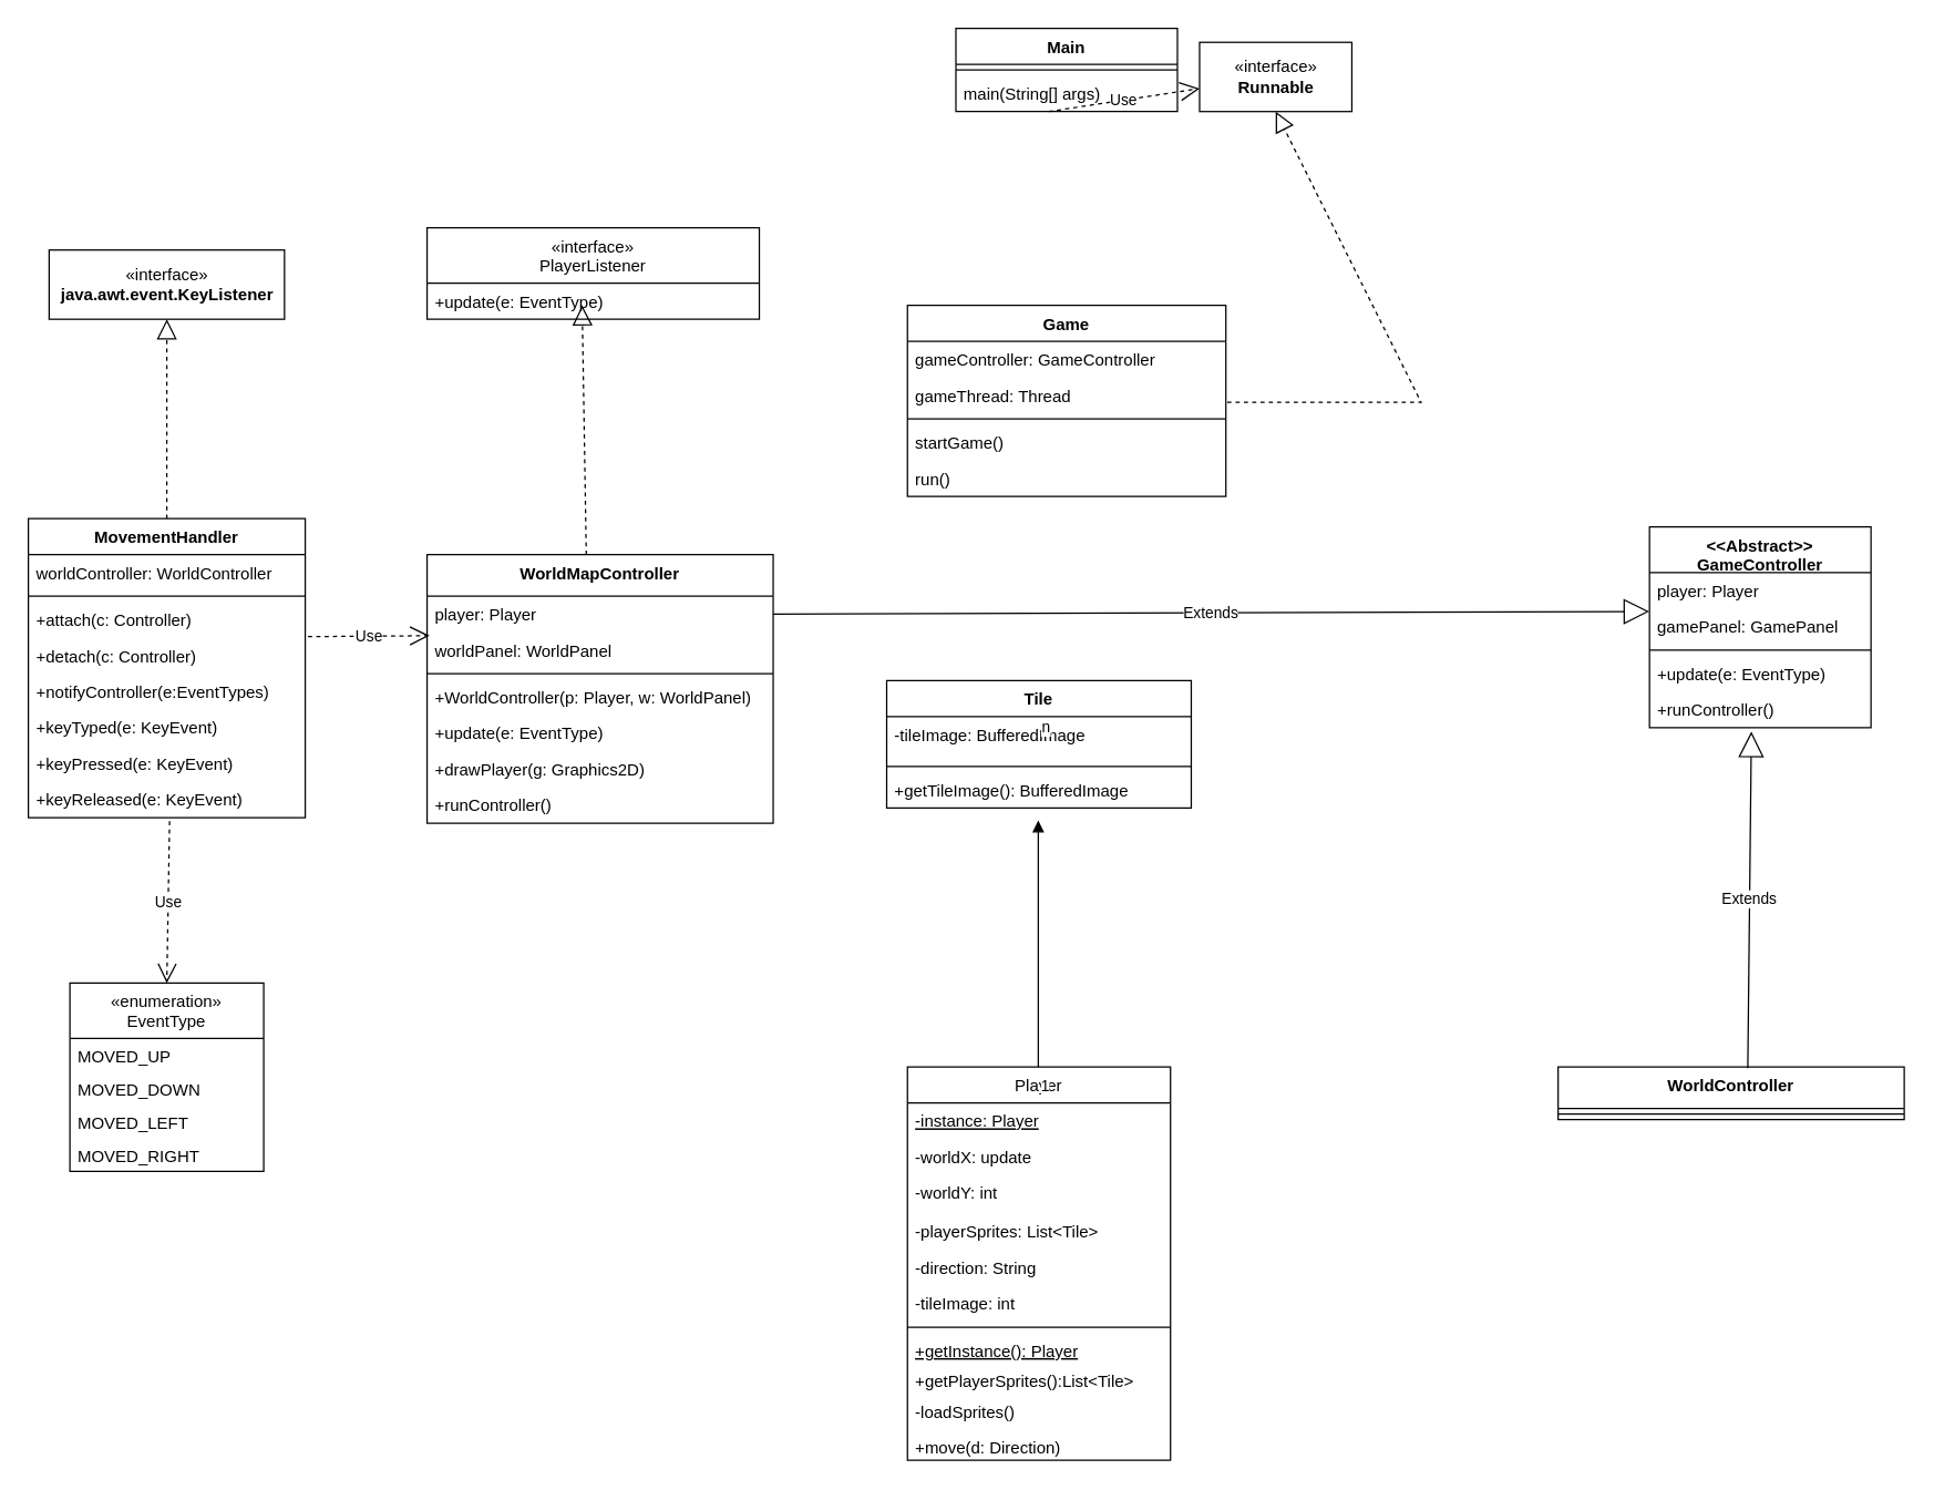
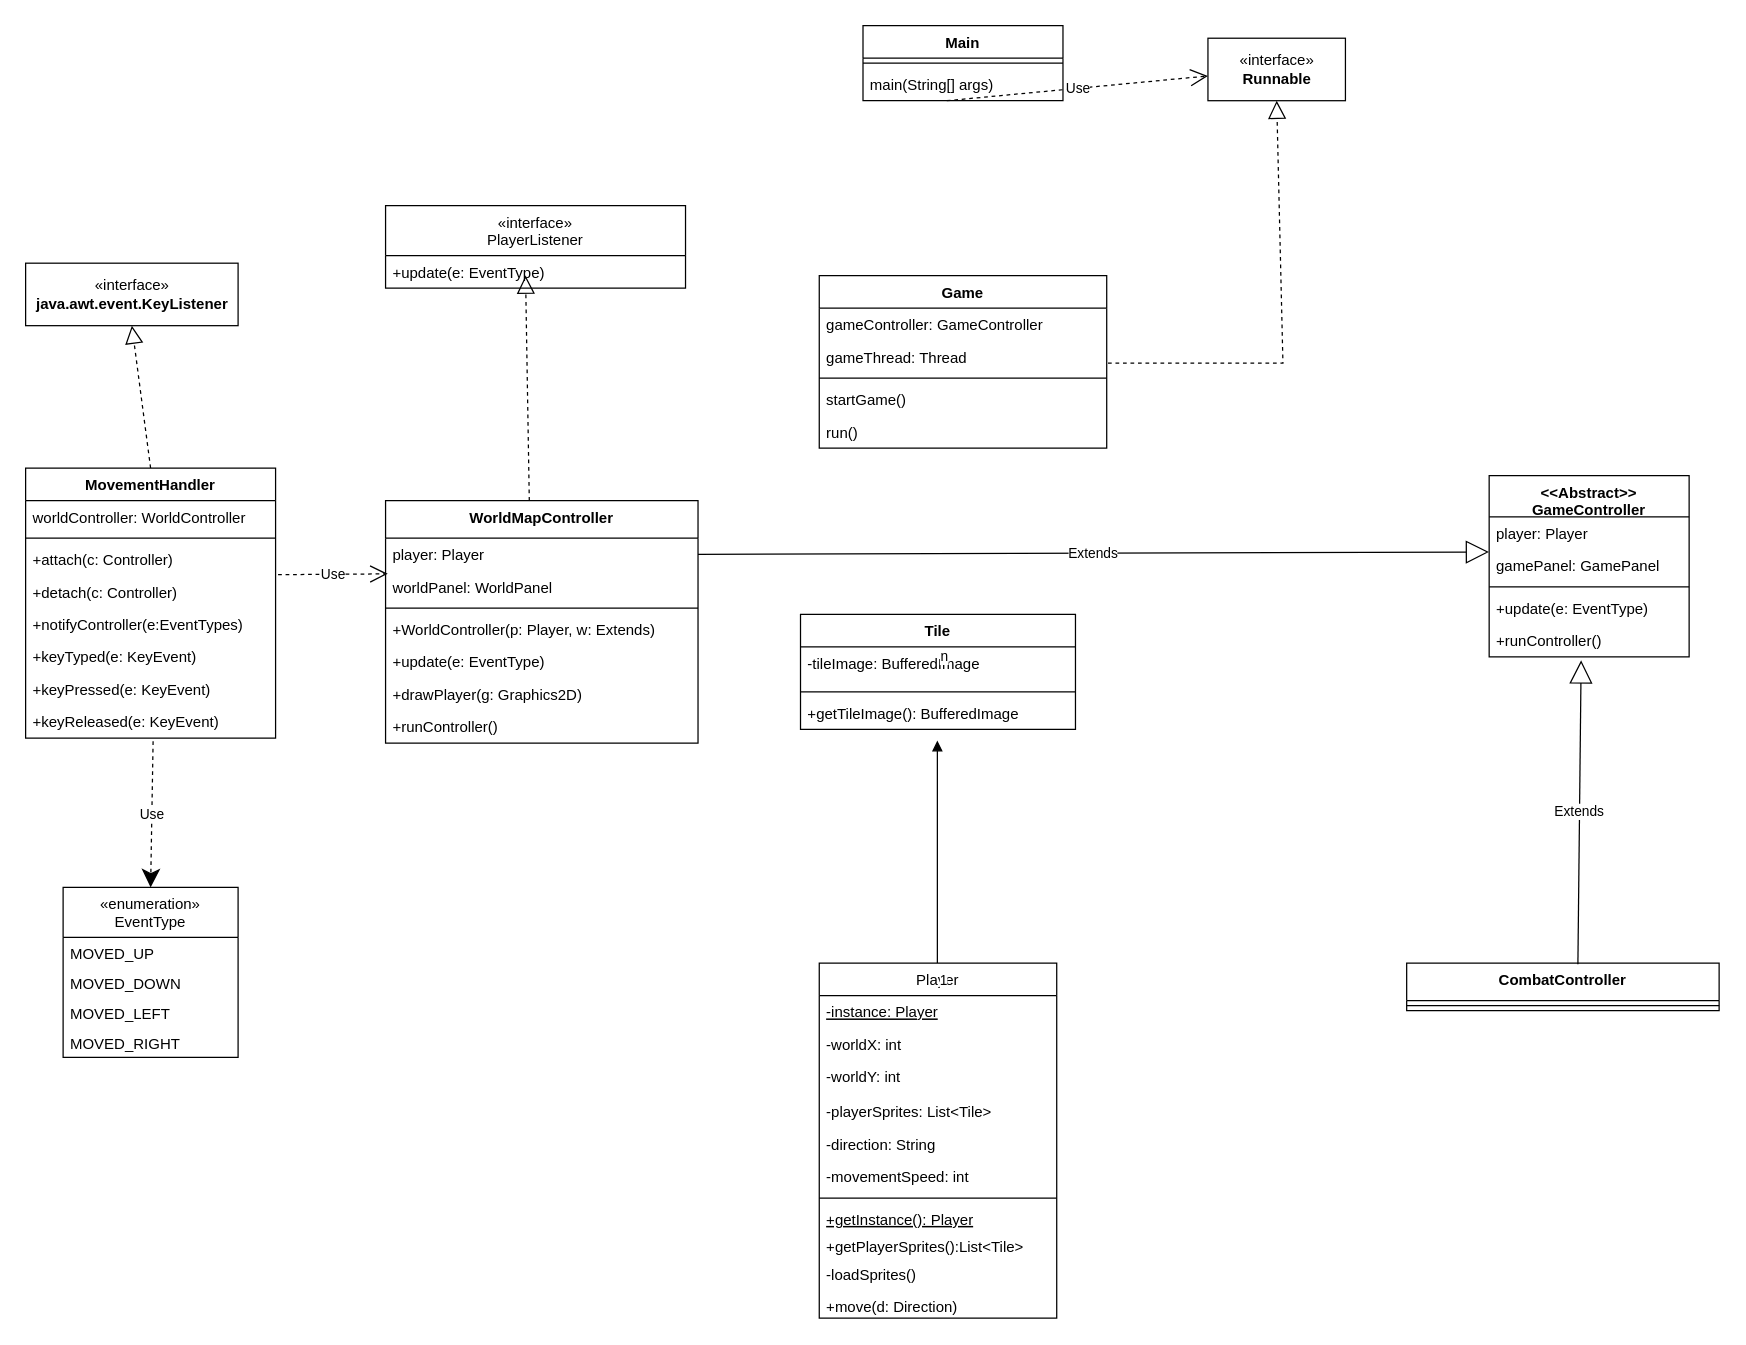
- <mxCell id="2" value="«interface»&lt;br&gt;&lt;b&gt;Runnable&lt;/b&gt;" style="html=1;" parent="1" vertex="1"><mxGeometry x="866" y="30" width="110" height="50" as="geometry" /></mxCell>
+ <mxCell id="2" value="«interface»&lt;br&gt;&lt;b&gt;Runnable&lt;/b&gt;" style="html=1;" parent="1" vertex="1"><mxGeometry x="966" y="30" width="110" height="50" as="geometry" /></mxCell>
- <mxCell id="30" value="«interface»&lt;br&gt;&lt;b&gt;java.awt.event.KeyListener&lt;br&gt;&lt;/b&gt;" style="html=1;" parent="1" vertex="1"><mxGeometry x="35" y="180" width="170" height="50" as="geometry" /></mxCell>
+ <mxCell id="30" value="«interface»&lt;br&gt;&lt;b&gt;java.awt.event.KeyListener&lt;br&gt;&lt;/b&gt;" style="html=1;" parent="1" vertex="1"><mxGeometry x="20" y="210" width="170" height="50" as="geometry" /></mxCell>
- <mxCell id="45" value="+WorldController(p: Player, w: WorldPanel)&#10;" style="text;strokeColor=none;fillColor=none;align=left;verticalAlign=top;spacingLeft=4;spacingRight=4;overflow=hidden;rotatable=0;points=[[0,0.5],[1,0.5]];portConstraint=eastwest;" parent="41" vertex="1"><mxGeometry y="90" width="250" height="26" as="geometry" /></mxCell>
+ <mxCell id="45" value="+WorldController(p: Player, w: Extends)&#10;" style="text;strokeColor=none;fillColor=none;align=left;verticalAlign=top;spacingLeft=4;spacingRight=4;overflow=hidden;rotatable=0;points=[[0,0.5],[1,0.5]];portConstraint=eastwest;" parent="41" vertex="1"><mxGeometry y="90" width="250" height="26" as="geometry" /></mxCell>
- <mxCell id="61" value="Use" style="endArrow=open;endSize=12;dashed=1;html=1;rounded=0;entryX=0.5;entryY=0;entryDx=0;entryDy=0;exitX=0.51;exitY=1.096;exitDx=0;exitDy=0;exitPerimeter=0;" parent="1" source="40" target="49" edge="1"><mxGeometry width="160" relative="1" as="geometry"><mxPoint x="117.25" y="624.16" as="sourcePoint" /><mxPoint x="190" y="623.504" as="targetPoint" /></mxGeometry></mxCell>
+ <mxCell id="61" value="Use" style="endArrow=classic;endSize=12;dashed=1;html=1;rounded=0;entryX=0.5;entryY=0;entryDx=0;entryDy=0;exitX=0.51;exitY=1.096;exitDx=0;exitDy=0;exitPerimeter=0;" parent="1" source="40" target="49" edge="1"><mxGeometry width="160" relative="1" as="geometry"><mxPoint x="117.25" y="624.16" as="sourcePoint" /><mxPoint x="190" y="623.504" as="targetPoint" /></mxGeometry></mxCell>
- <mxCell id="68" value="WorldController" style="swimlane;fontStyle=1;align=center;verticalAlign=top;childLayout=stackLayout;horizontal=1;startSize=30;horizontalStack=0;resizeParent=1;resizeParentMax=0;resizeLast=0;collapsible=1;marginBottom=0;" parent="1" vertex="1"><mxGeometry x="1125" y="770" width="250" height="38" as="geometry" /></mxCell>
+ <mxCell id="68" value="CombatController" style="swimlane;fontStyle=1;align=center;verticalAlign=top;childLayout=stackLayout;horizontal=1;startSize=30;horizontalStack=0;resizeParent=1;resizeParentMax=0;resizeLast=0;collapsible=1;marginBottom=0;" parent="1" vertex="1"><mxGeometry x="1125" y="770" width="250" height="38" as="geometry" /></mxCell>
- <mxCell id="16" value="-worldX: update&#10;" style="text;strokeColor=none;fillColor=none;align=left;verticalAlign=top;spacingLeft=4;spacingRight=4;overflow=hidden;rotatable=0;points=[[0,0.5],[1,0.5]];portConstraint=eastwest;" parent="14" vertex="1"><mxGeometry y="52" width="190" height="26" as="geometry" /></mxCell>
+ <mxCell id="16" value="-worldX: int&#10;" style="text;strokeColor=none;fillColor=none;align=left;verticalAlign=top;spacingLeft=4;spacingRight=4;overflow=hidden;rotatable=0;points=[[0,0.5],[1,0.5]];portConstraint=eastwest;" parent="14" vertex="1"><mxGeometry y="52" width="190" height="26" as="geometry" /></mxCell>
- <mxCell id="20" value="-tileImage: int" style="text;strokeColor=none;fillColor=none;align=left;verticalAlign=top;spacingLeft=4;spacingRight=4;overflow=hidden;rotatable=0;points=[[0,0.5],[1,0.5]];portConstraint=eastwest;" parent="14" vertex="1"><mxGeometry y="158" width="190" height="26" as="geometry" /></mxCell>
+ <mxCell id="20" value="-movementSpeed: int" style="text;strokeColor=none;fillColor=none;align=left;verticalAlign=top;spacingLeft=4;spacingRight=4;overflow=hidden;rotatable=0;points=[[0,0.5],[1,0.5]];portConstraint=eastwest;" parent="14" vertex="1"><mxGeometry y="158" width="190" height="26" as="geometry" /></mxCell>
